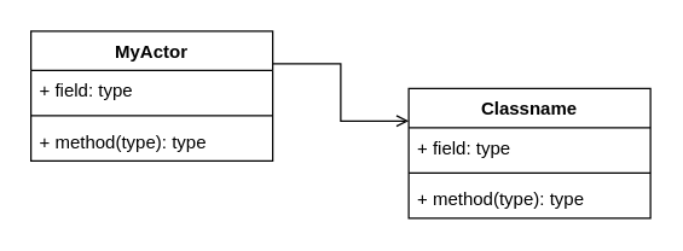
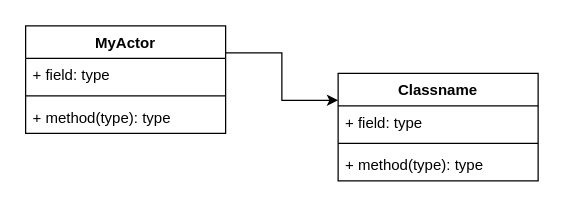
- <mxCell id="2" style="edgeStyle=orthogonalEdgeStyle;rounded=0;orthogonalLoop=1;jettySize=auto;html=1;entryX=0;entryY=0.25;entryDx=0;entryDy=0;exitX=1;exitY=0.25;exitDx=0;exitDy=0;endArrow=open;" edge="1" parent="1" source="7" target="3"><mxGeometry relative="1" as="geometry"><mxPoint x="160" y="84.048" as="sourcePoint" /></mxGeometry></mxCell>
+ <mxCell id="2" style="edgeStyle=orthogonalEdgeStyle;rounded=0;orthogonalLoop=1;jettySize=auto;html=1;entryX=0;entryY=0.25;entryDx=0;entryDy=0;exitX=1;exitY=0.25;exitDx=0;exitDy=0;" edge="1" parent="1" source="7" target="3"><mxGeometry relative="1" as="geometry"><mxPoint x="160" y="84.048" as="sourcePoint" /></mxGeometry></mxCell>
